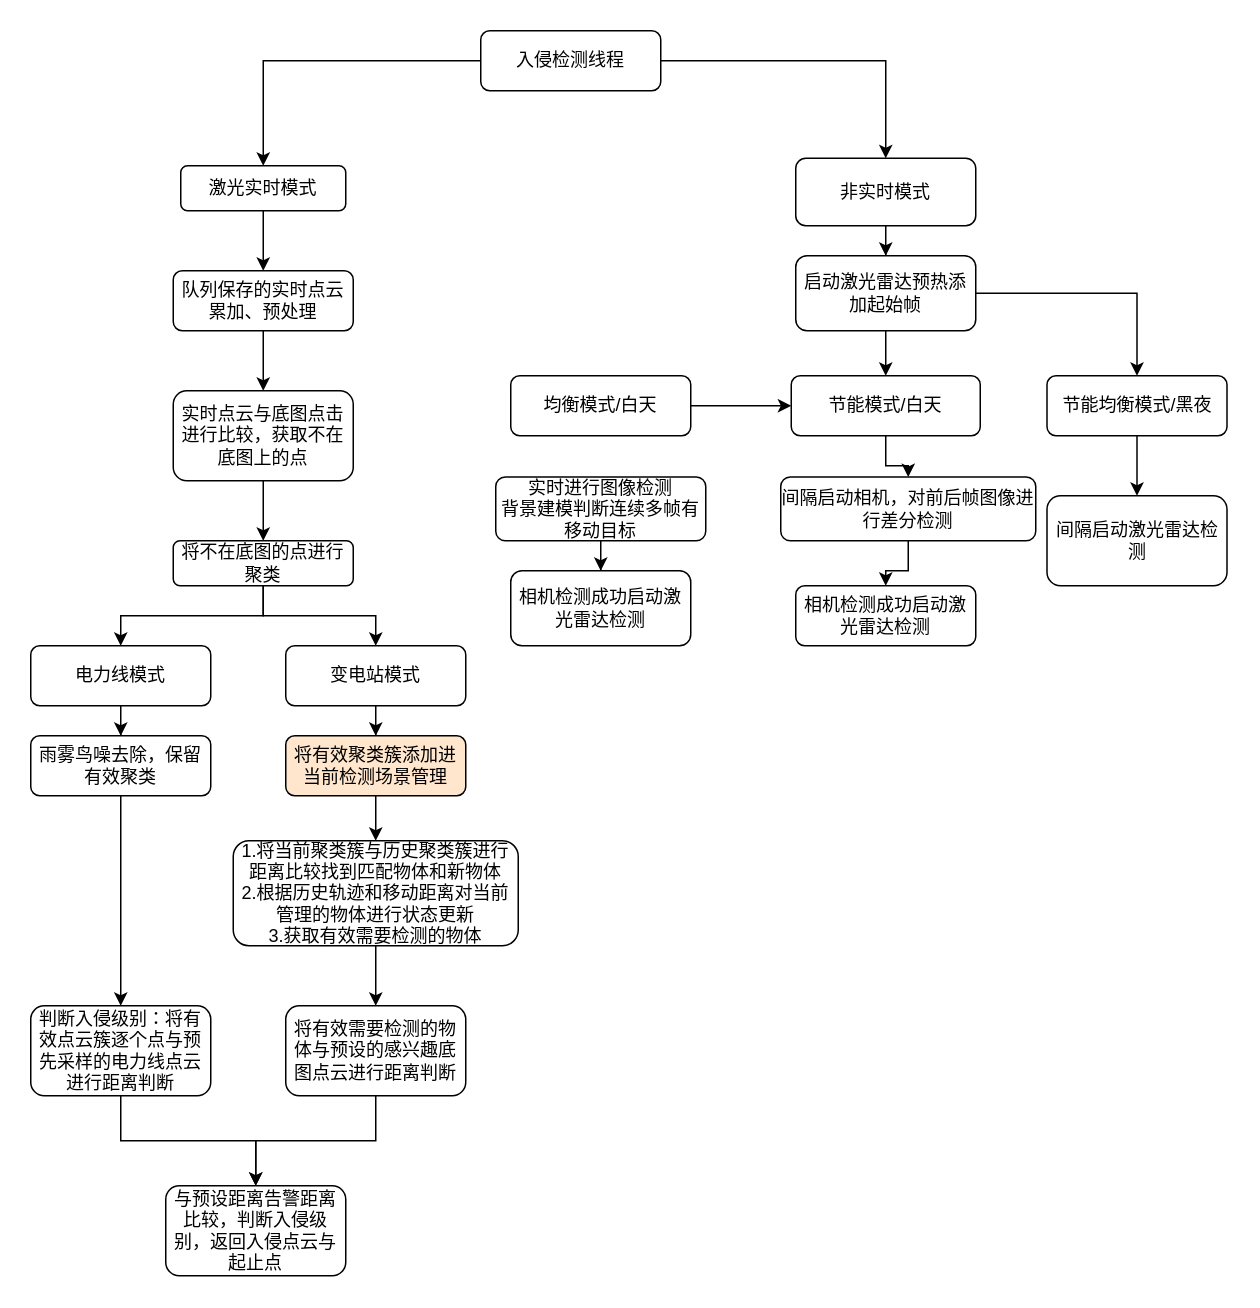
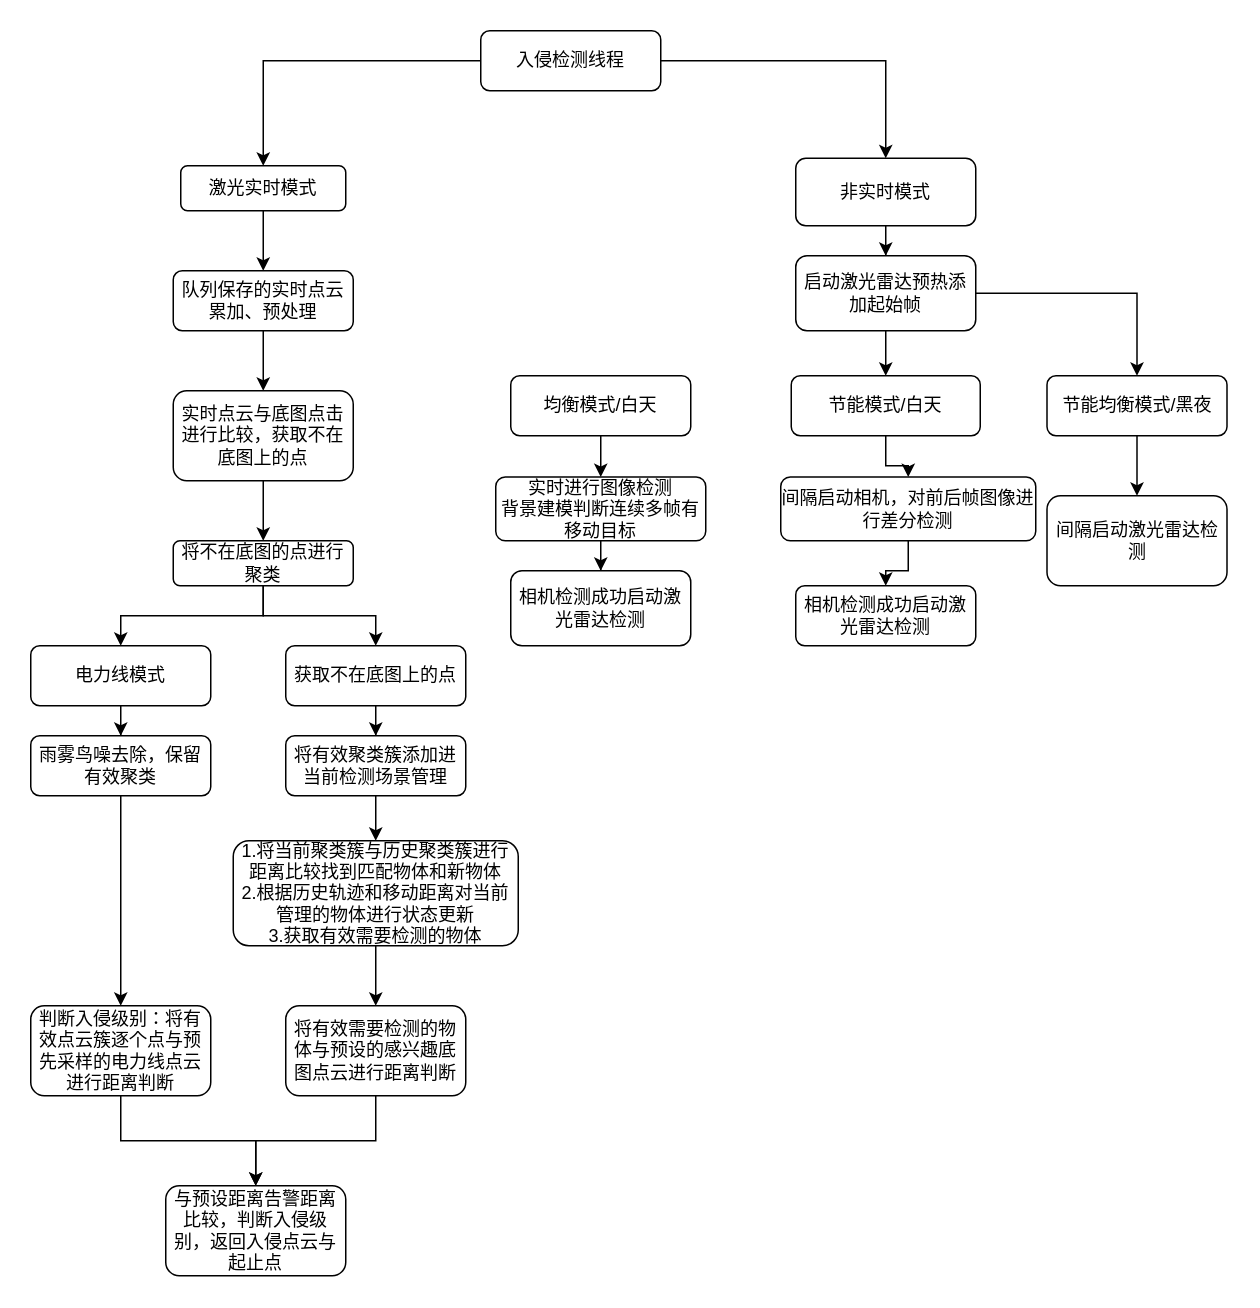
- <mxCell id="35" value="" style="edgeStyle=orthogonalEdgeStyle;rounded=0;orthogonalLoop=1;jettySize=auto;html=1;" edge="1" parent="1" source="36" target="41"><mxGeometry relative="1" as="geometry" /></mxCell>
+ <mxCell id="35" value="" style="edgeStyle=orthogonalEdgeStyle;rounded=0;orthogonalLoop=1;jettySize=auto;html=1;" edge="1" parent="1" source="36" target="38"><mxGeometry relative="1" as="geometry" /></mxCell>
- <mxCell id="23" value="变电站模式" style="whiteSpace=wrap;html=1;rounded=1;" vertex="1" parent="1"><mxGeometry x="190" y="430" width="120" height="40" as="geometry" /></mxCell>
+ <mxCell id="23" value="获取不在底图上的点" style="whiteSpace=wrap;html=1;rounded=1;" vertex="1" parent="1"><mxGeometry x="190" y="430" width="120" height="40" as="geometry" /></mxCell>
- <mxCell id="25" value="将有效聚类簇添加进当前检测场景管理" style="whiteSpace=wrap;html=1;rounded=1;fillColor=#ffe6cc;" vertex="1" parent="1"><mxGeometry x="190" y="490" width="120" height="40" as="geometry" /></mxCell>
+ <mxCell id="25" value="将有效聚类簇添加进当前检测场景管理" style="whiteSpace=wrap;html=1;rounded=1;" vertex="1" parent="1"><mxGeometry x="190" y="490" width="120" height="40" as="geometry" /></mxCell>
